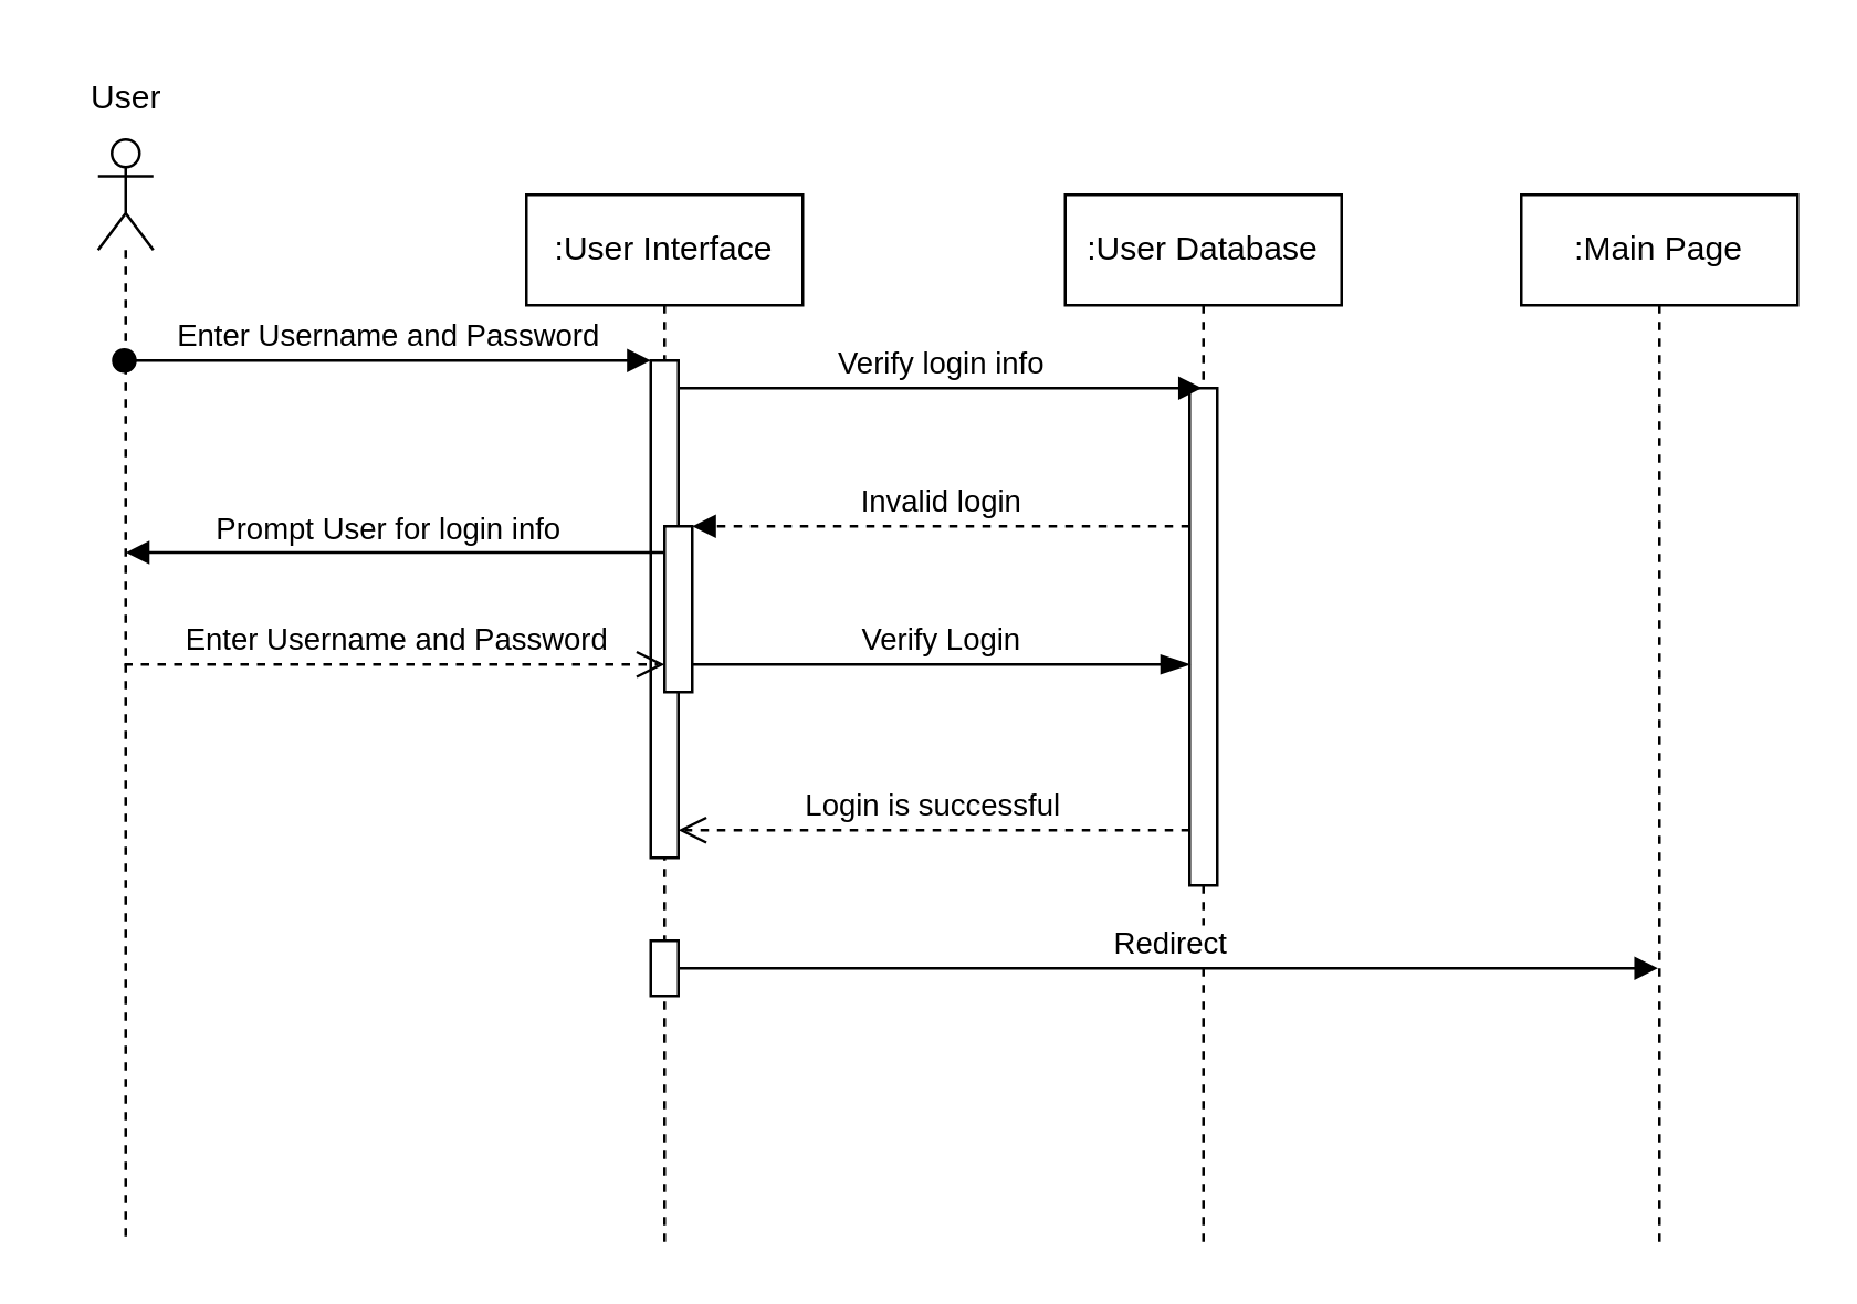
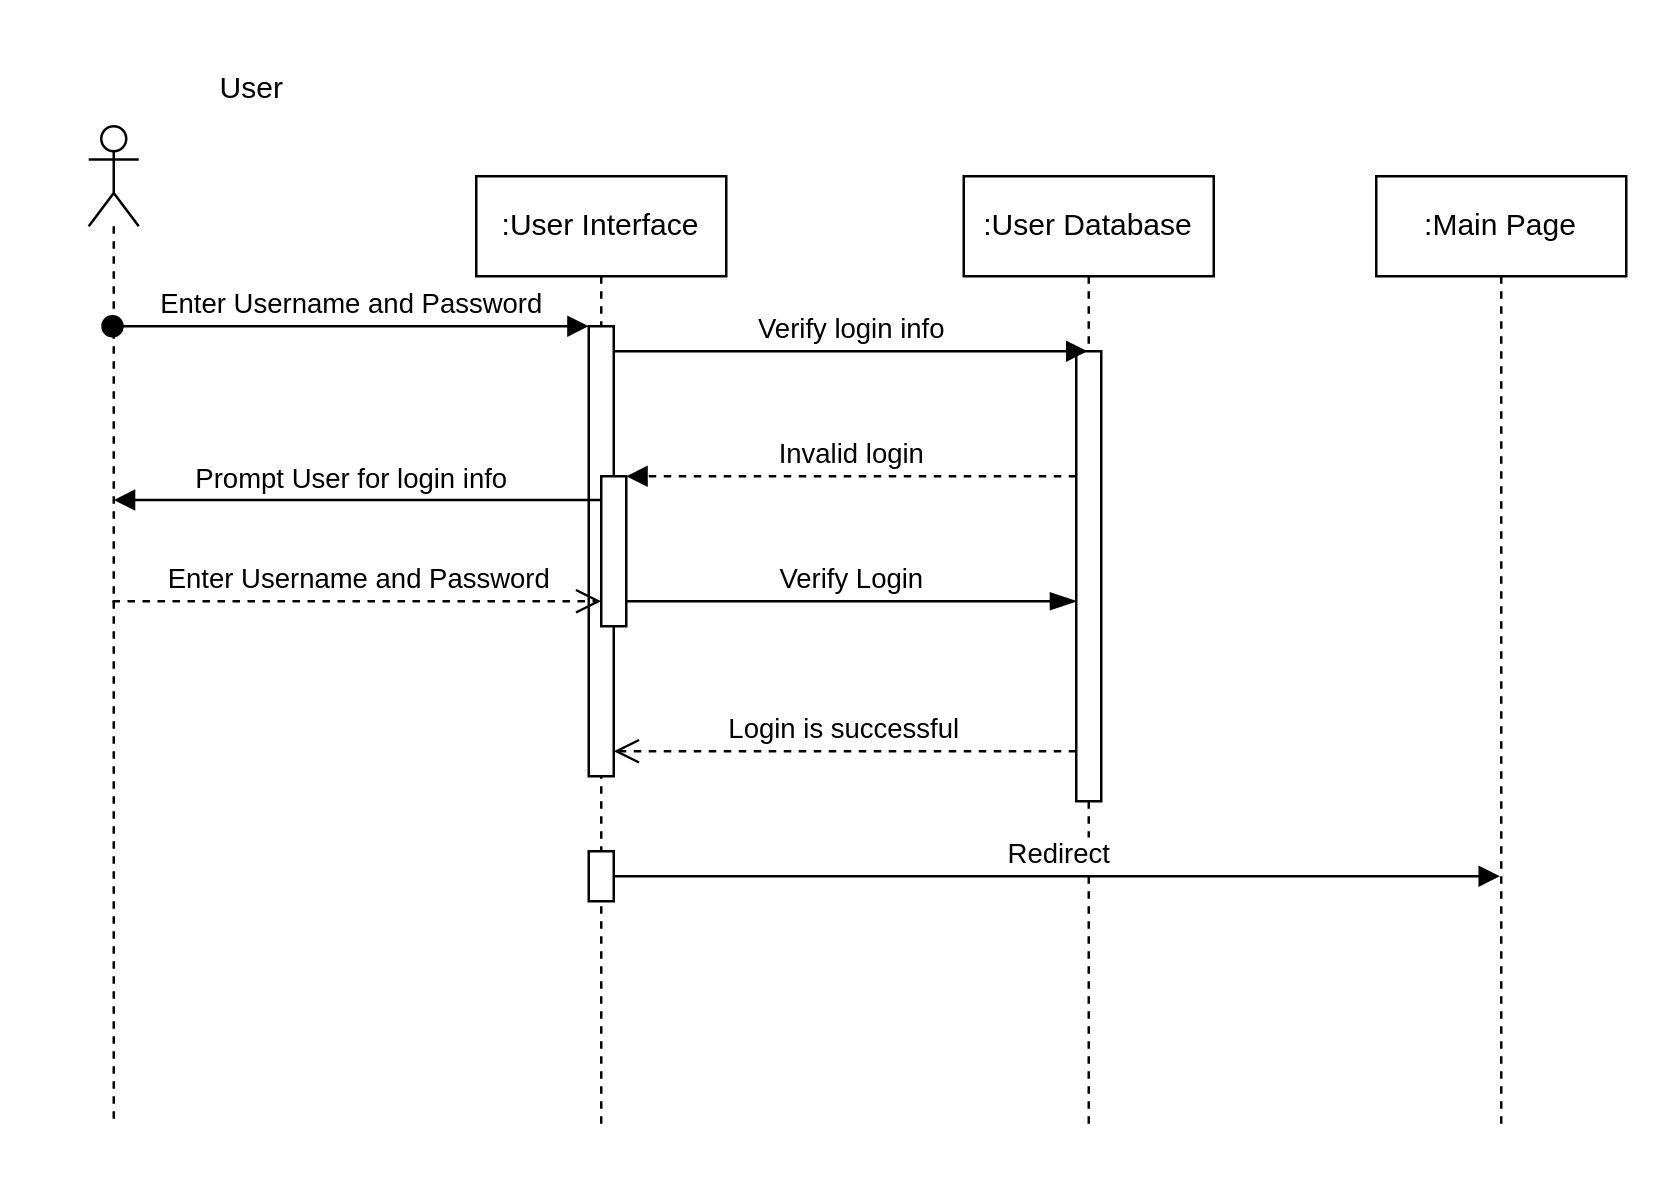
- <mxCell id="11" value="User" style="text;html=1;align=center;verticalAlign=middle;resizable=0;points=[];autosize=1;strokeColor=none;fillColor=none;" parent="1" vertex="1"><mxGeometry x="20" y="20" width="50" height="30" as="geometry" /></mxCell>
+ <mxCell id="11" value="User" style="text;html=1;align=center;verticalAlign=middle;resizable=0;points=[];autosize=1;strokeColor=none;fillColor=none;" parent="1" vertex="1"><mxGeometry x="75" y="20" width="50" height="30" as="geometry" /></mxCell>
